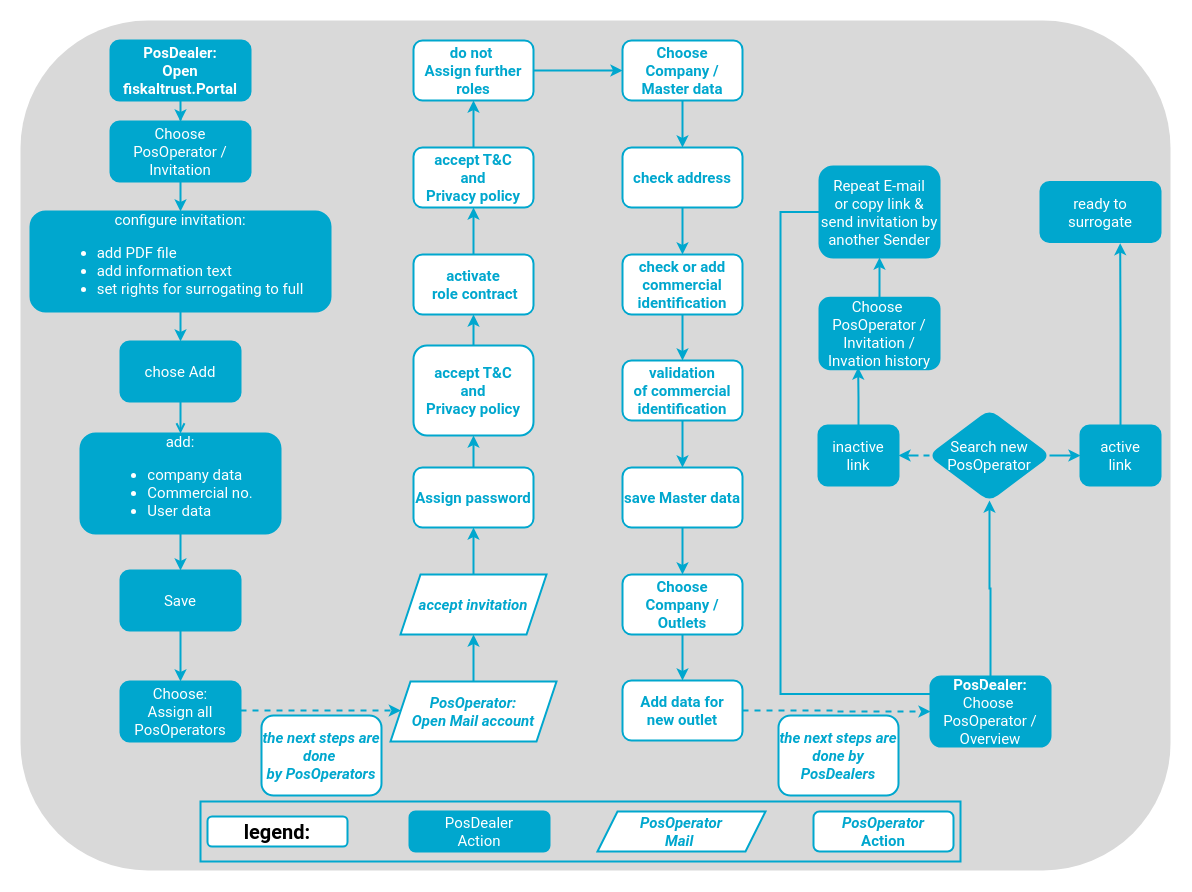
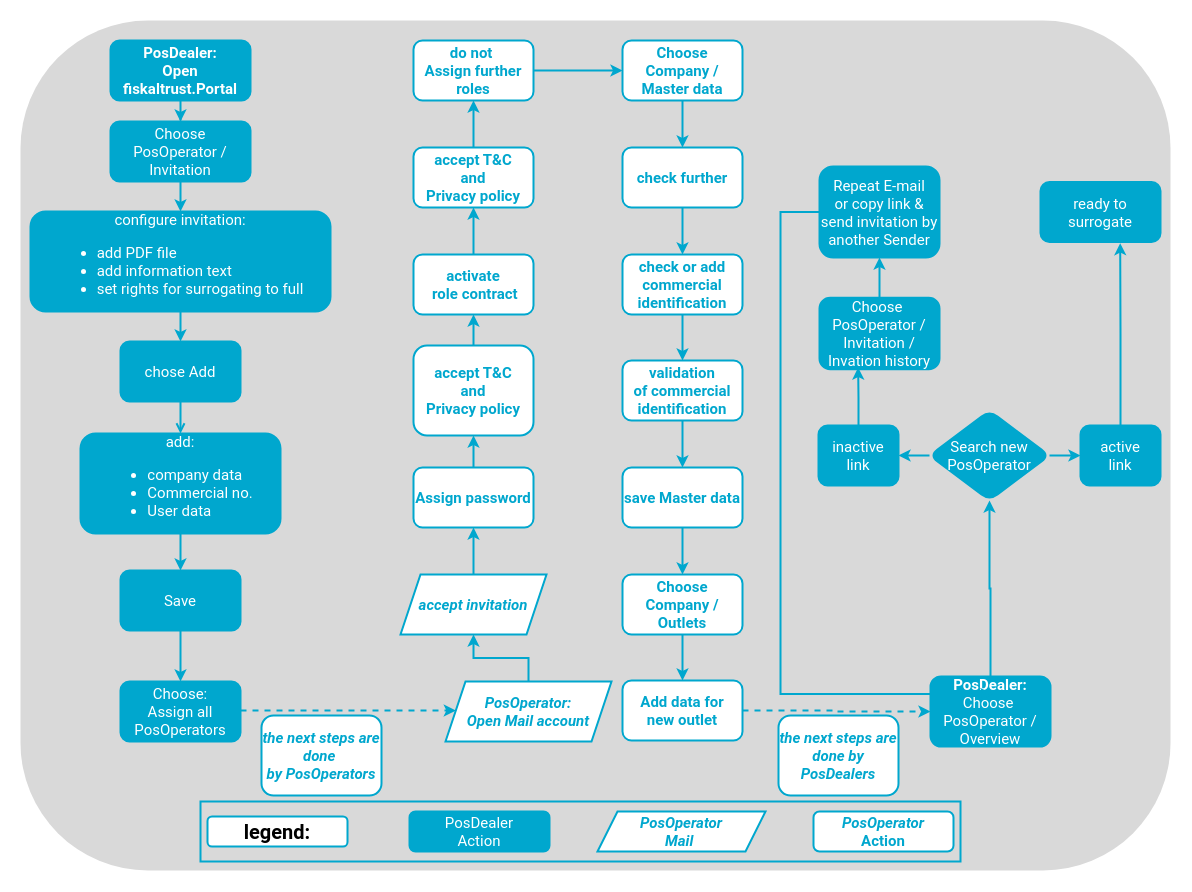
- <mxCell id="57" value="check address" style="whiteSpace=wrap;html=1;rounded=1;fontFamily=Roboto;fontSize=15;fontColor=#00A7CE;fontStyle=1;strokeColor=#00A7CE;strokeWidth=2;" parent="1" vertex="1"><mxGeometry x="622" y="147" width="120" height="60" as="geometry" /></mxCell>
+ <mxCell id="57" value="check further" style="whiteSpace=wrap;html=1;rounded=1;fontFamily=Roboto;fontSize=15;fontColor=#00A7CE;fontStyle=1;strokeColor=#00A7CE;strokeWidth=2;" parent="1" vertex="1"><mxGeometry x="622" y="147" width="120" height="60" as="geometry" /></mxCell>
- <mxCell id="41" value="" style="edgeStyle=orthogonalEdgeStyle;rounded=0;orthogonalLoop=1;jettySize=auto;html=1;strokeColor=#00A7CE;strokeWidth=2;dashed=1;" edge="1" parent="1" source="43" target="45"><mxGeometry relative="1" as="geometry" /></mxCell>
+ <mxCell id="41" value="" style="edgeStyle=orthogonalEdgeStyle;rounded=0;orthogonalLoop=1;jettySize=auto;html=1;strokeColor=#00A7CE;strokeWidth=2;" edge="1" parent="1" source="43" target="45"><mxGeometry relative="1" as="geometry" /></mxCell>
- <mxCell id="18" value="PosOperator:&lt;br&gt;Open Mail account" style="shape=parallelogram;perimeter=parallelogramPerimeter;whiteSpace=wrap;html=1;fixedSize=1;labelBackgroundColor=#;fontFamily=Roboto;fontSize=15;fontColor=#00A7CE;strokeColor=#00A7CE;fillColor=default;fontStyle=3;strokeWidth=2;" parent="1" vertex="1"><mxGeometry x="390" y="681" width="166" height="60" as="geometry" /></mxCell>
+ <mxCell id="18" value="PosOperator:&lt;br&gt;Open Mail account" style="shape=parallelogram;perimeter=parallelogramPerimeter;whiteSpace=wrap;html=1;fixedSize=1;labelBackgroundColor=#;fontFamily=Roboto;fontSize=15;fontColor=#00A7CE;strokeColor=#00A7CE;fillColor=default;fontStyle=3;strokeWidth=2;" parent="1" vertex="1"><mxGeometry x="445" y="681" width="166" height="60" as="geometry" /></mxCell>
